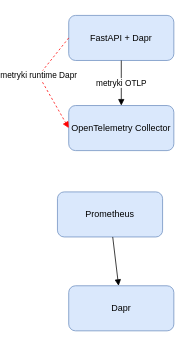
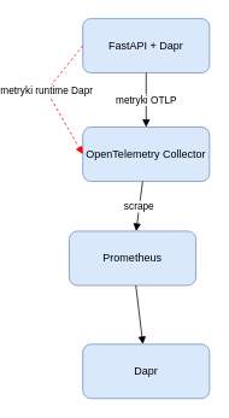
+ <mxCell id="7" value="scrape" style="endArrow=block;html=1;strokeColor=#000000" parent="1" source="3" target="4" edge="1"><mxGeometry relative="1" as="geometry" /></mxCell>
